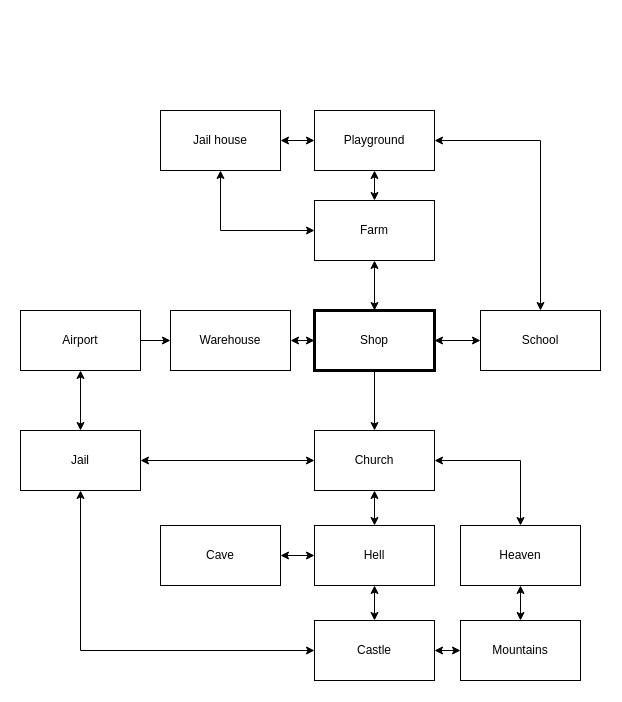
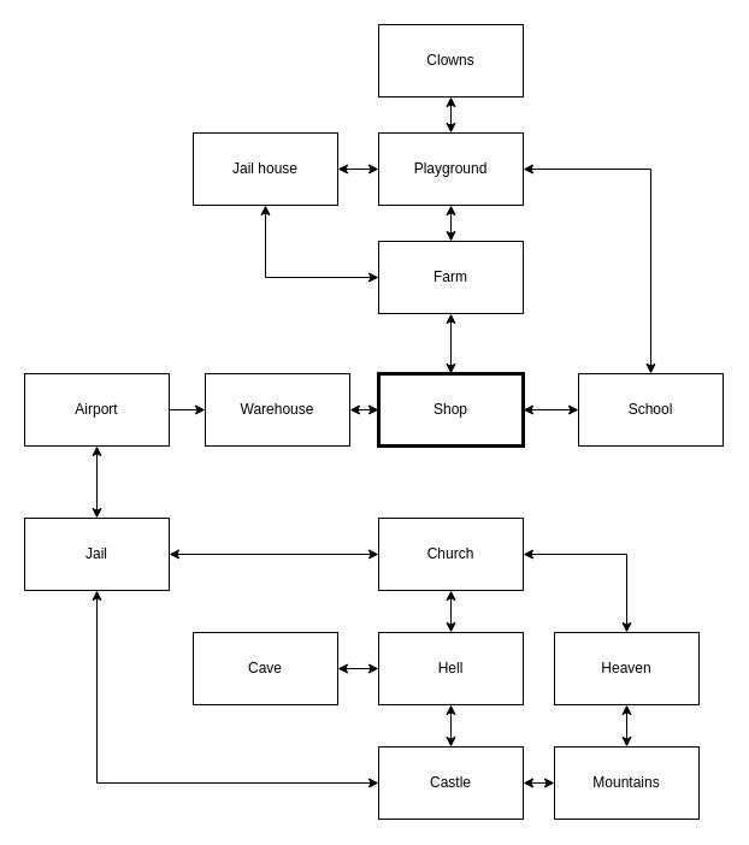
+ <mxCell id="14" value="Clowns" style="rounded=0;whiteSpace=wrap;html=1;" vertex="1" parent="1"><mxGeometry x="314" y="20" width="120" height="60" as="geometry" /></mxCell>
+ <mxCell id="12" style="edgeStyle=orthogonalEdgeStyle;rounded=0;orthogonalLoop=1;jettySize=auto;html=1;startArrow=classic;startFill=1;" edge="1" parent="1" source="13" target="14"><mxGeometry relative="1" as="geometry" /></mxCell>
- <mxCell id="3" style="edgeStyle=orthogonalEdgeStyle;rounded=0;orthogonalLoop=1;jettySize=auto;html=1;" edge="1" parent="1" source="6" target="18"><mxGeometry relative="1" as="geometry" /></mxCell>
